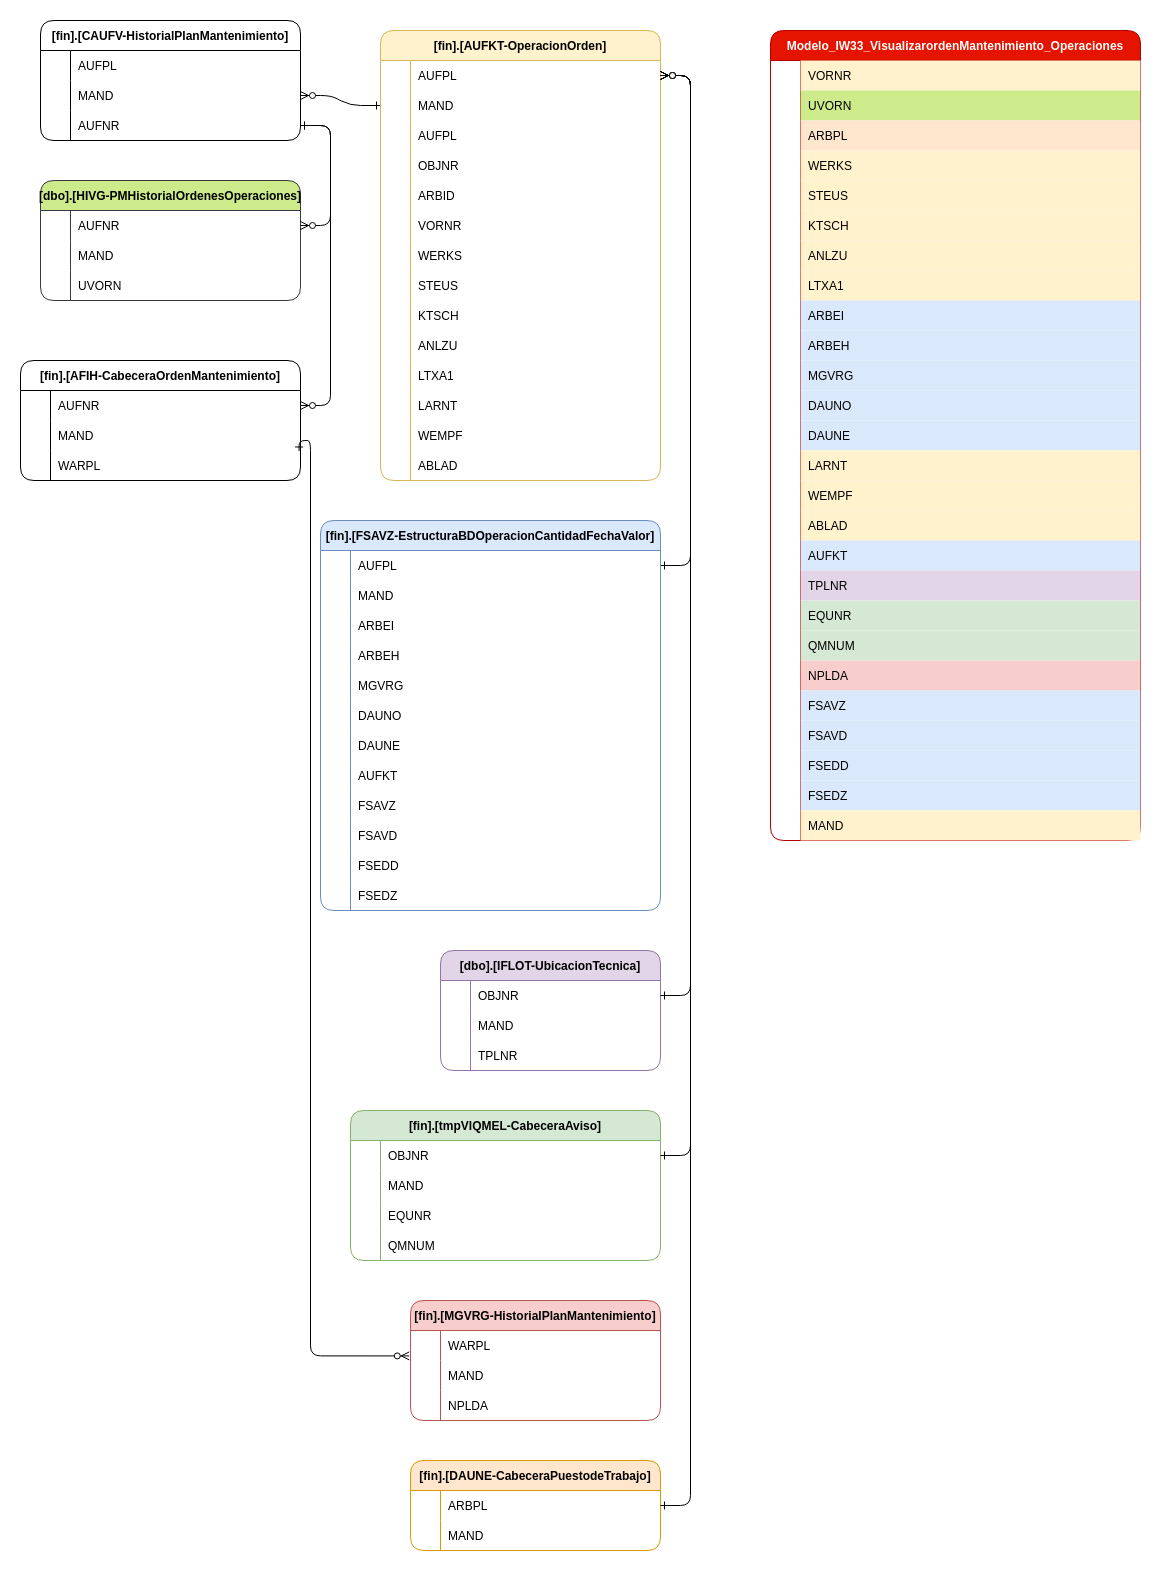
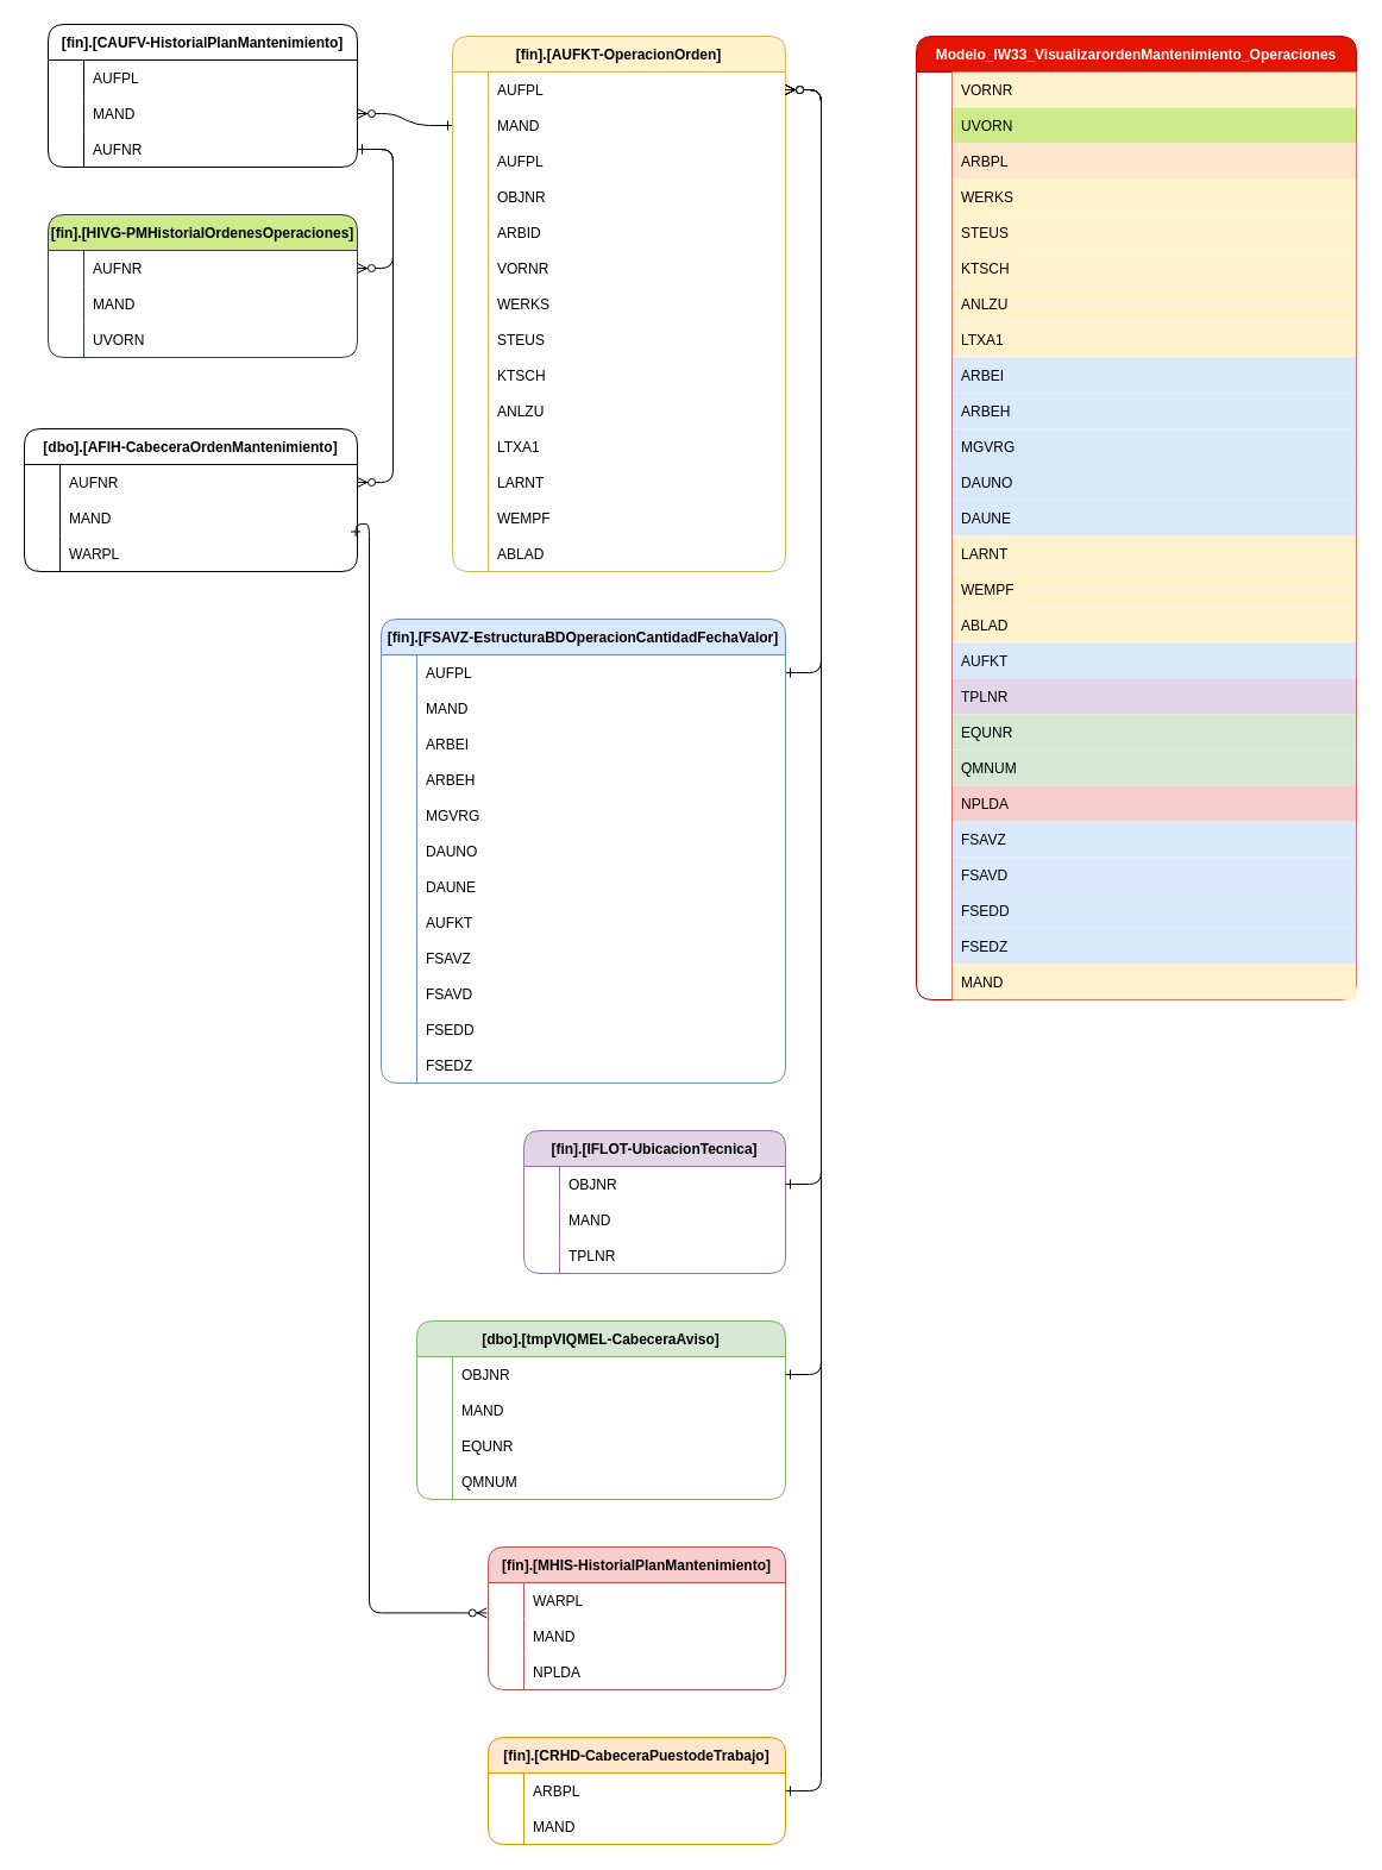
- <mxCell id="136" value="[dbo].[HIVG-PMHistorialOrdenesOperaciones]" style="shape=table;startSize=30;container=1;collapsible=1;childLayout=tableLayout;fixedRows=1;rowLines=0;fontStyle=1;align=center;resizeLast=1;rounded=1;fillColor=#cdeb8b;strokeColor=#36393d;" vertex="1" parent="1"><mxGeometry x="40" y="180" width="260" height="120" as="geometry" /></mxCell>
+ <mxCell id="136" value="[fin].[HIVG-PMHistorialOrdenesOperaciones]" style="shape=table;startSize=30;container=1;collapsible=1;childLayout=tableLayout;fixedRows=1;rowLines=0;fontStyle=1;align=center;resizeLast=1;rounded=1;fillColor=#cdeb8b;strokeColor=#36393d;" vertex="1" parent="1"><mxGeometry x="40" y="180" width="260" height="120" as="geometry" /></mxCell>
- <mxCell id="206" value="[fin].[AFIH-CabeceraOrdenMantenimiento]" style="shape=table;startSize=30;container=1;collapsible=1;childLayout=tableLayout;fixedRows=1;rowLines=0;fontStyle=1;align=center;resizeLast=1;rounded=1;" vertex="1" parent="1"><mxGeometry x="20" y="360" width="280" height="120" as="geometry" /></mxCell>
+ <mxCell id="206" value="[dbo].[AFIH-CabeceraOrdenMantenimiento]" style="shape=table;startSize=30;container=1;collapsible=1;childLayout=tableLayout;fixedRows=1;rowLines=0;fontStyle=1;align=center;resizeLast=1;rounded=1;" vertex="1" parent="1"><mxGeometry x="20" y="360" width="280" height="120" as="geometry" /></mxCell>
- <mxCell id="183" value="[dbo].[IFLOT-UbicacionTecnica]" style="shape=table;startSize=30;container=1;collapsible=1;childLayout=tableLayout;fixedRows=1;rowLines=0;fontStyle=1;align=center;resizeLast=1;rounded=1;fillColor=#e1d5e7;strokeColor=#9673a6;" vertex="1" parent="1"><mxGeometry x="440" y="950" width="220" height="120" as="geometry" /></mxCell>
+ <mxCell id="183" value="[fin].[IFLOT-UbicacionTecnica]" style="shape=table;startSize=30;container=1;collapsible=1;childLayout=tableLayout;fixedRows=1;rowLines=0;fontStyle=1;align=center;resizeLast=1;rounded=1;fillColor=#e1d5e7;strokeColor=#9673a6;" vertex="1" parent="1"><mxGeometry x="440" y="950" width="220" height="120" as="geometry" /></mxCell>
- <mxCell id="193" value="[fin].[tmpVIQMEL-CabeceraAviso]" style="shape=table;startSize=30;container=1;collapsible=1;childLayout=tableLayout;fixedRows=1;rowLines=0;fontStyle=1;align=center;resizeLast=1;rounded=1;fillColor=#d5e8d4;strokeColor=#82b366;" vertex="1" parent="1"><mxGeometry x="350" y="1110" width="310" height="150" as="geometry" /></mxCell>
+ <mxCell id="193" value="[dbo].[tmpVIQMEL-CabeceraAviso]" style="shape=table;startSize=30;container=1;collapsible=1;childLayout=tableLayout;fixedRows=1;rowLines=0;fontStyle=1;align=center;resizeLast=1;rounded=1;fillColor=#d5e8d4;strokeColor=#82b366;" vertex="1" parent="1"><mxGeometry x="350" y="1110" width="310" height="150" as="geometry" /></mxCell>
- <mxCell id="216" value="[fin].[MGVRG-HistorialPlanMantenimiento]" style="shape=table;startSize=30;container=1;collapsible=1;childLayout=tableLayout;fixedRows=1;rowLines=0;fontStyle=1;align=center;resizeLast=1;rounded=1;fillColor=#f8cecc;strokeColor=#b85450;" vertex="1" parent="1"><mxGeometry x="410" y="1300" width="250" height="120" as="geometry" /></mxCell>
+ <mxCell id="216" value="[fin].[MHIS-HistorialPlanMantenimiento]" style="shape=table;startSize=30;container=1;collapsible=1;childLayout=tableLayout;fixedRows=1;rowLines=0;fontStyle=1;align=center;resizeLast=1;rounded=1;fillColor=#f8cecc;strokeColor=#b85450;" vertex="1" parent="1"><mxGeometry x="410" y="1300" width="250" height="120" as="geometry" /></mxCell>
- <mxCell id="226" value="[fin].[DAUNE-CabeceraPuestodeTrabajo]" style="shape=table;startSize=30;container=1;collapsible=1;childLayout=tableLayout;fixedRows=1;rowLines=0;fontStyle=1;align=center;resizeLast=1;fillColor=#ffe6cc;strokeColor=#d79b00;rounded=1;" vertex="1" parent="1"><mxGeometry x="410" y="1460" width="250" height="90" as="geometry" /></mxCell>
+ <mxCell id="226" value="[fin].[CRHD-CabeceraPuestodeTrabajo]" style="shape=table;startSize=30;container=1;collapsible=1;childLayout=tableLayout;fixedRows=1;rowLines=0;fontStyle=1;align=center;resizeLast=1;fillColor=#ffe6cc;strokeColor=#d79b00;rounded=1;" vertex="1" parent="1"><mxGeometry x="410" y="1460" width="250" height="90" as="geometry" /></mxCell>
